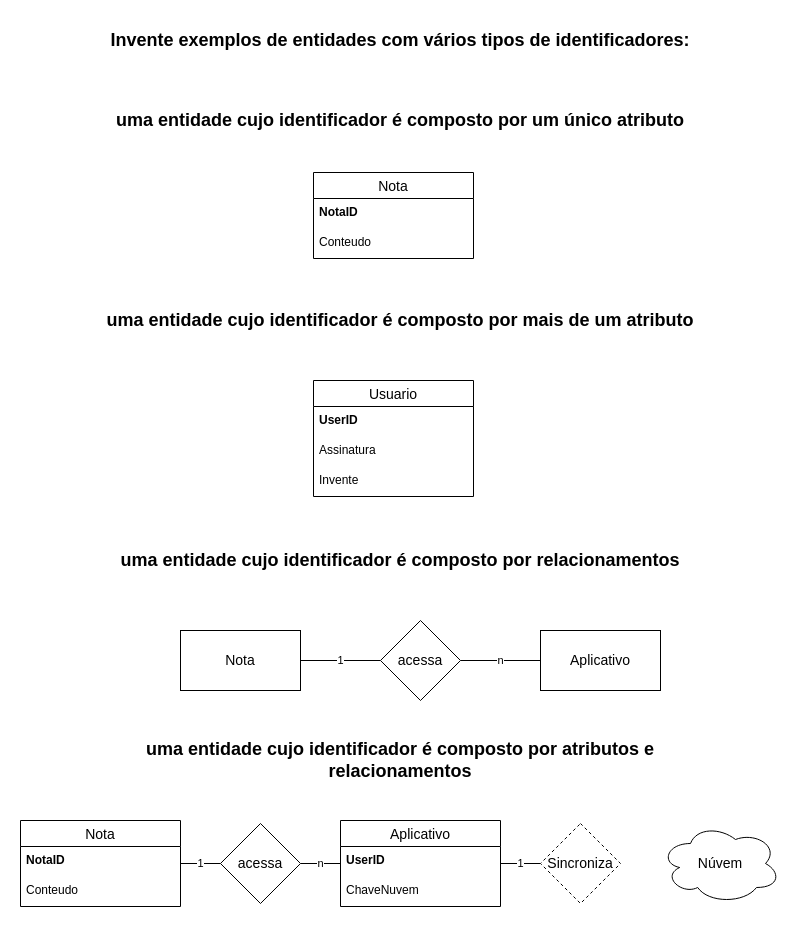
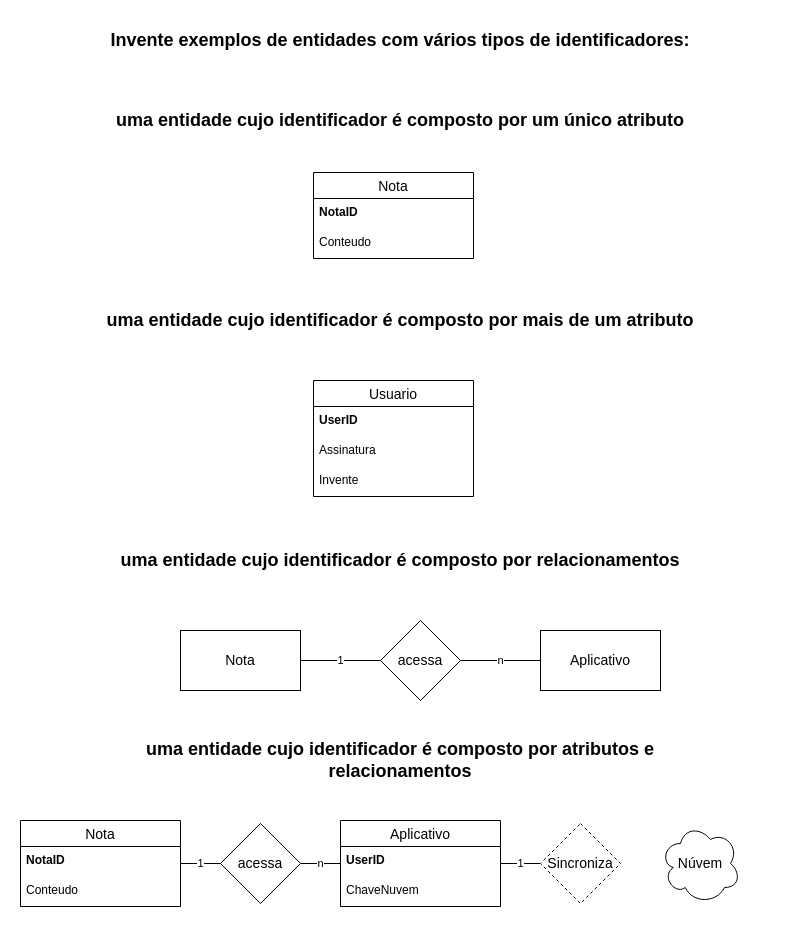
- <mxCell id="29" value="Núvem" style="ellipse;shape=cloud;whiteSpace=wrap;html=1;fontSize=14;fontStyle=0;startSize=26;" parent="1" vertex="1"><mxGeometry x="660" y="823" width="120" height="80" as="geometry" /></mxCell>
+ <mxCell id="29" value="Núvem" style="ellipse;shape=cloud;whiteSpace=wrap;html=1;fontSize=14;fontStyle=0;startSize=26;" parent="1" vertex="1"><mxGeometry x="660" y="823" width="80" height="80" as="geometry" /></mxCell>
